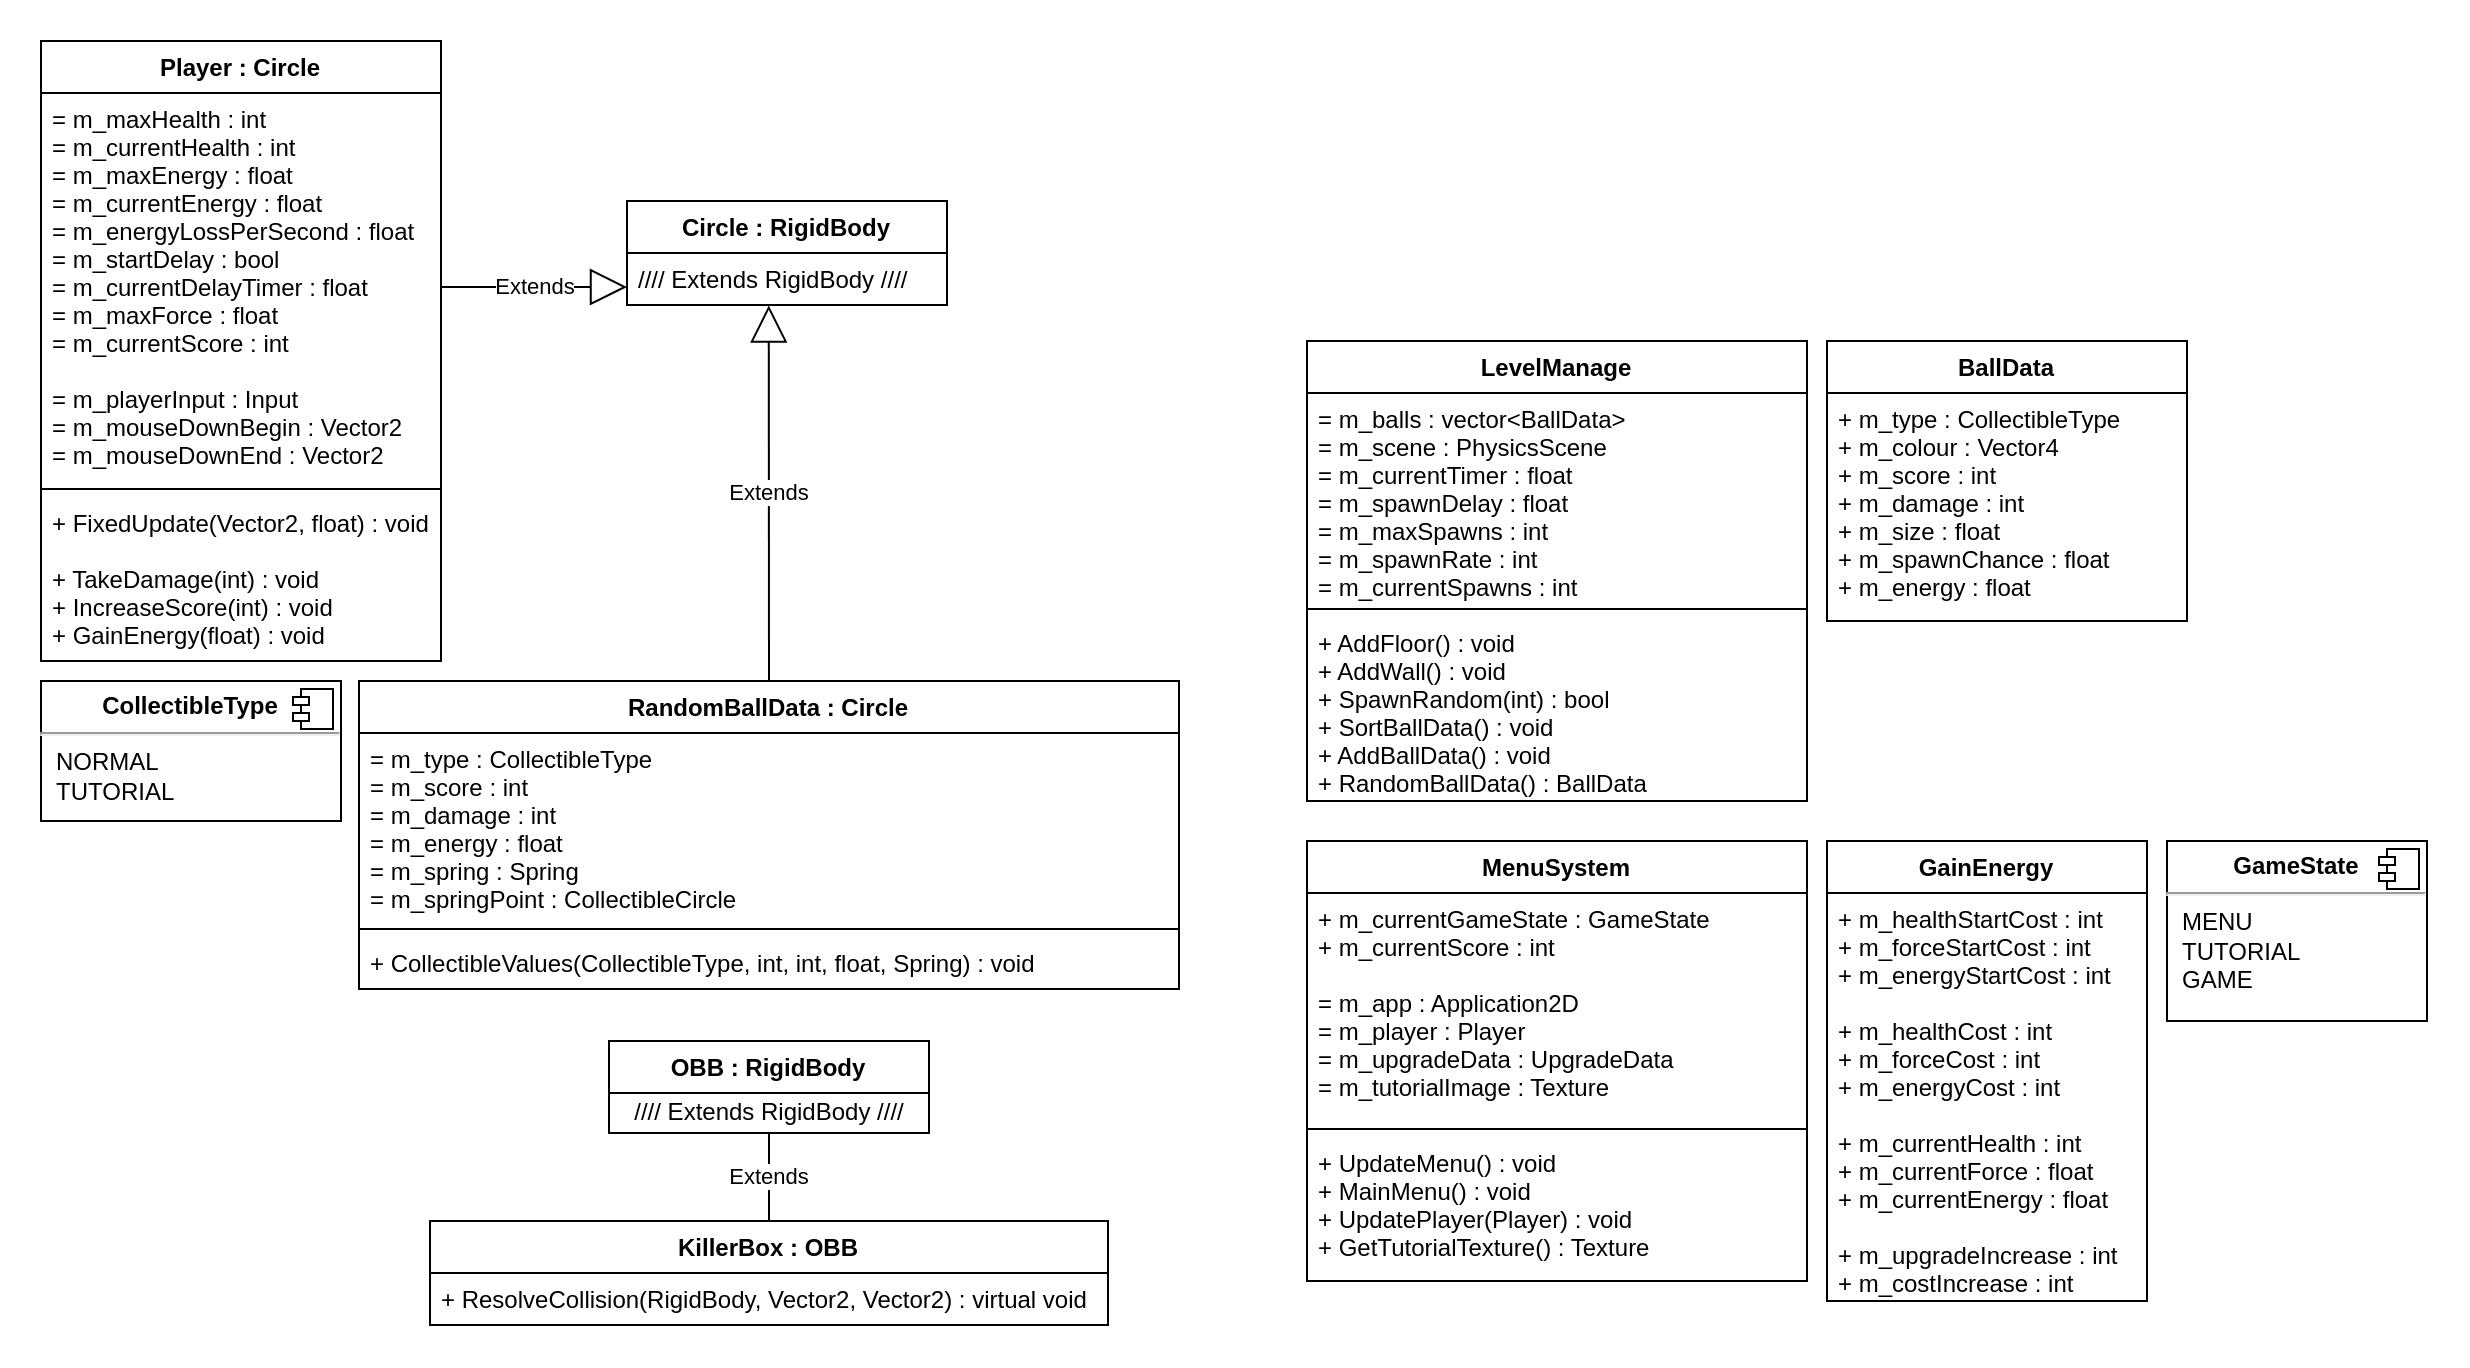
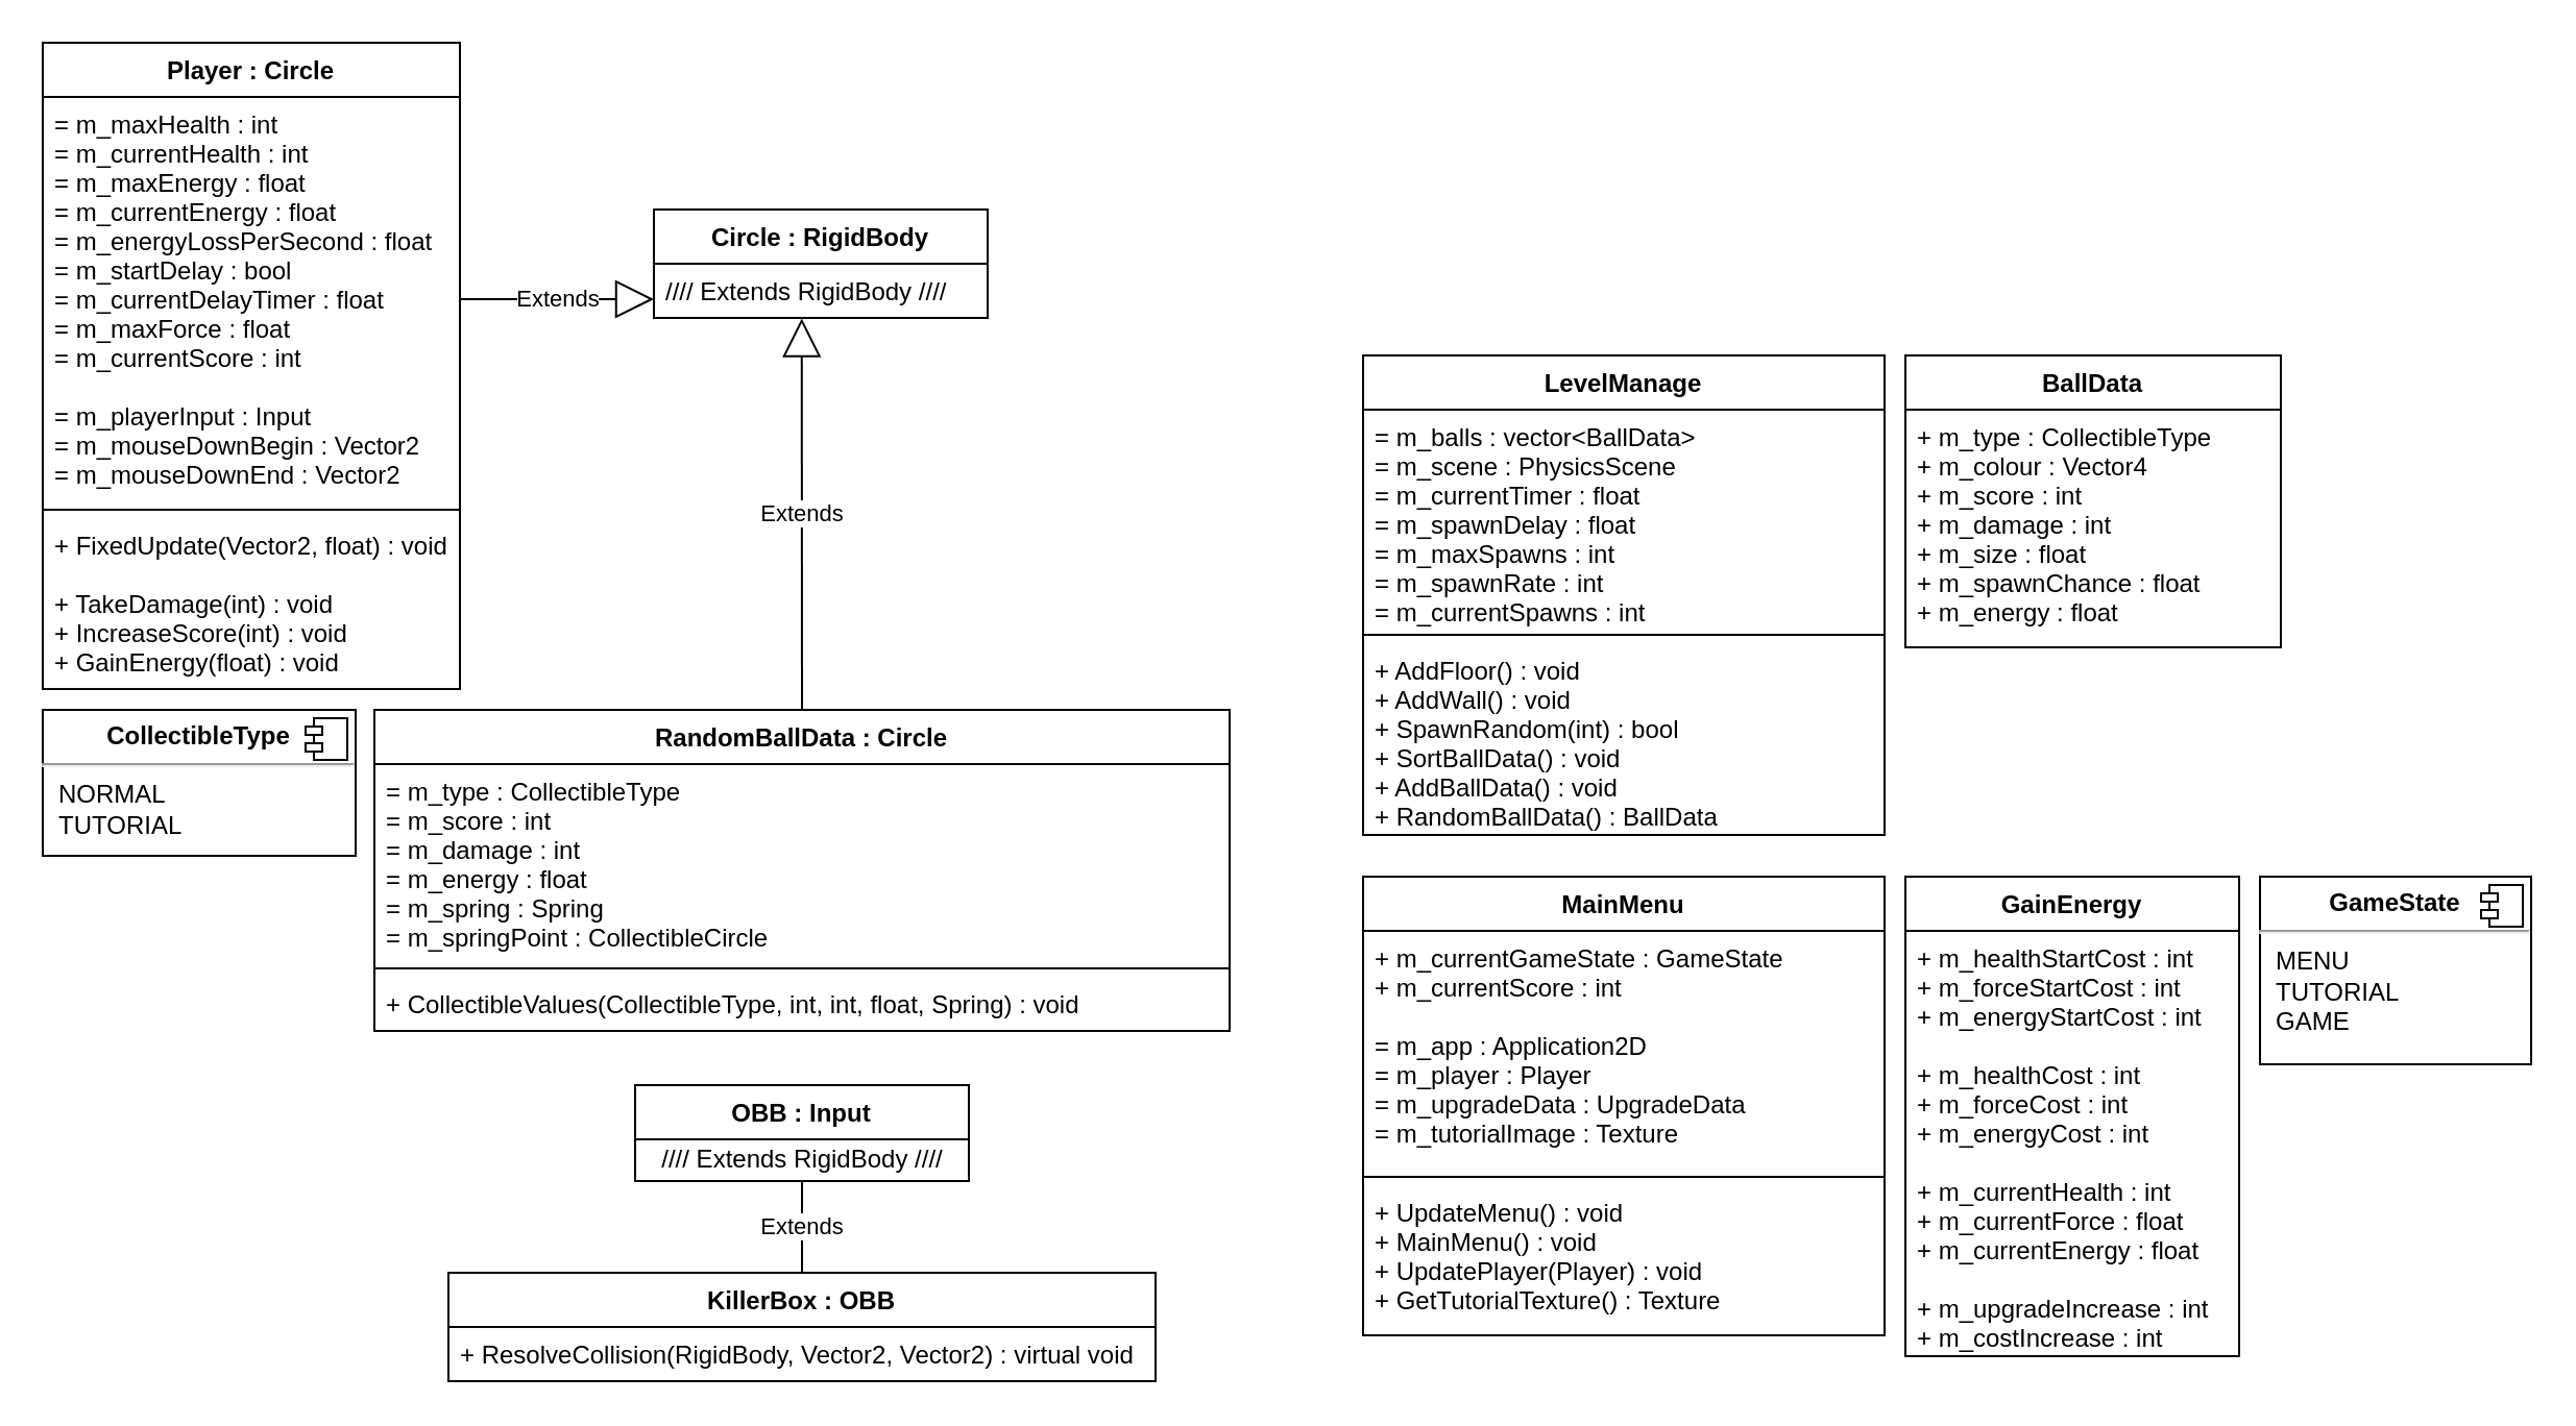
- <mxCell id="22" value="MenuSystem&#10;" style="swimlane;fontStyle=1;align=center;verticalAlign=top;childLayout=stackLayout;horizontal=1;startSize=26;horizontalStack=0;resizeParent=1;resizeParentMax=0;resizeLast=0;collapsible=1;marginBottom=0;" vertex="1" parent="1"><mxGeometry x="653" y="420" width="250" height="220" as="geometry" /></mxCell>
+ <mxCell id="22" value="MainMenu&#10;" style="swimlane;fontStyle=1;align=center;verticalAlign=top;childLayout=stackLayout;horizontal=1;startSize=26;horizontalStack=0;resizeParent=1;resizeParentMax=0;resizeLast=0;collapsible=1;marginBottom=0;" vertex="1" parent="1"><mxGeometry x="653" y="420" width="250" height="220" as="geometry" /></mxCell>
- <mxCell id="11" value="OBB : RigidBody" style="swimlane;fontStyle=1;align=center;verticalAlign=top;childLayout=stackLayout;horizontal=1;startSize=26;horizontalStack=0;resizeParent=1;resizeParentMax=0;resizeLast=0;collapsible=1;marginBottom=0;" vertex="1" parent="1"><mxGeometry x="304" y="520" width="160" height="46" as="geometry" /></mxCell>
+ <mxCell id="11" value="OBB : Input" style="swimlane;fontStyle=1;align=center;verticalAlign=top;childLayout=stackLayout;horizontal=1;startSize=26;horizontalStack=0;resizeParent=1;resizeParentMax=0;resizeLast=0;collapsible=1;marginBottom=0;" vertex="1" parent="1"><mxGeometry x="304" y="520" width="160" height="46" as="geometry" /></mxCell>
